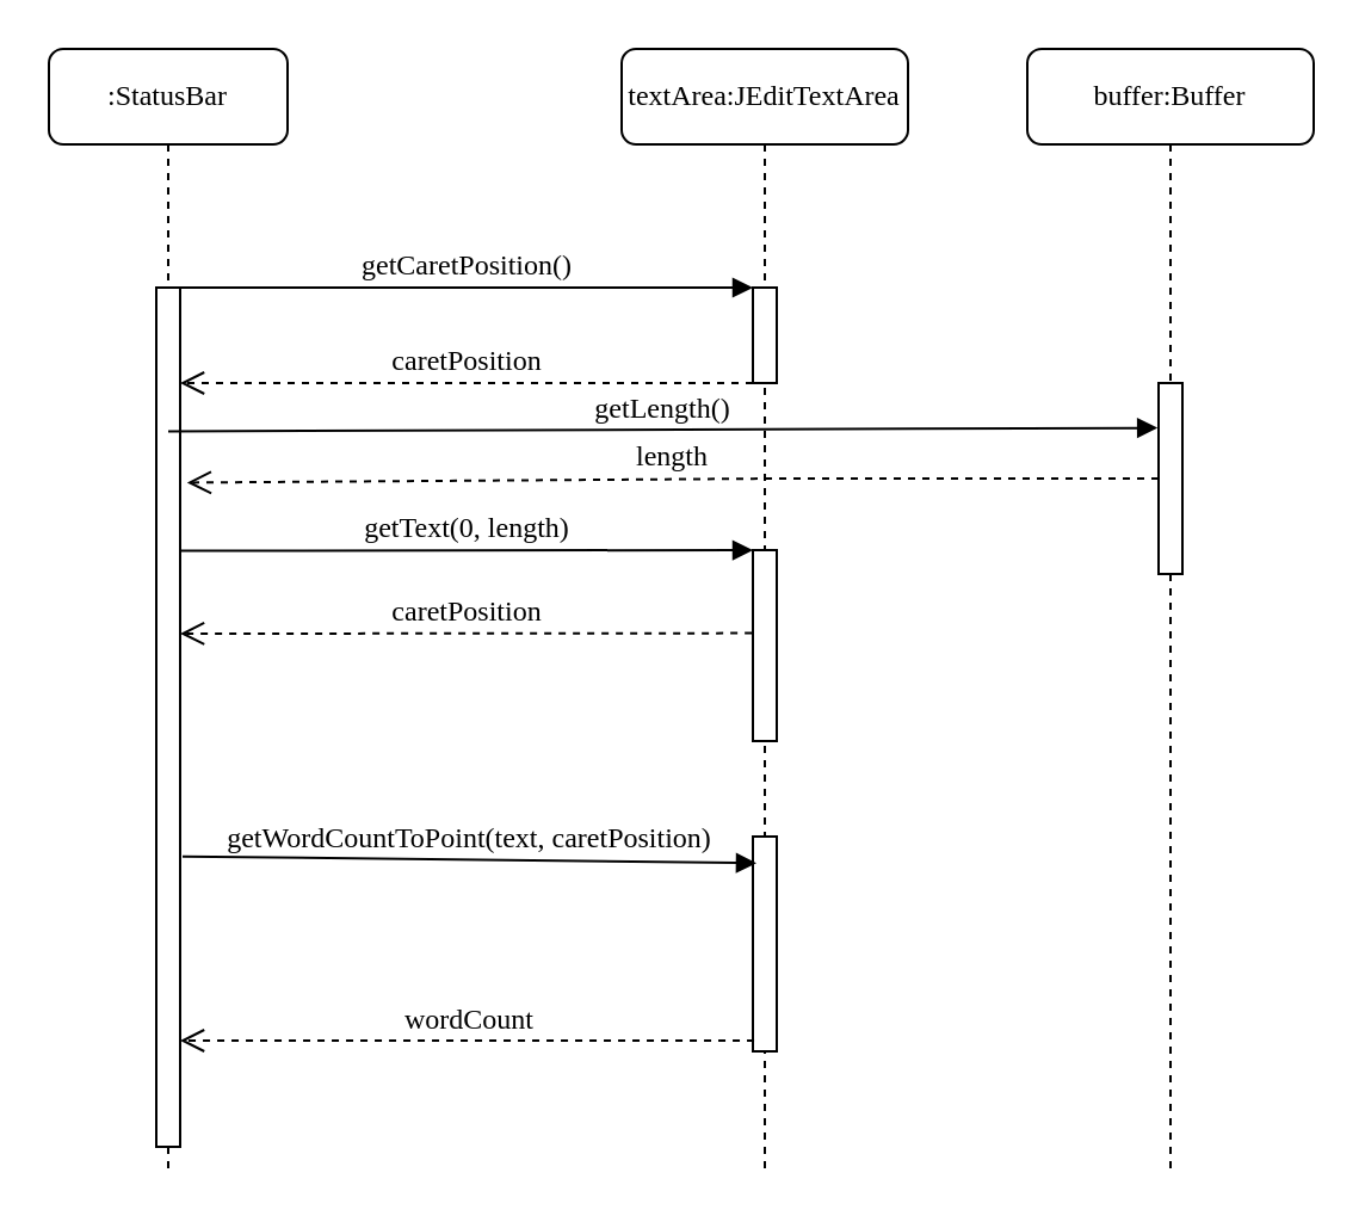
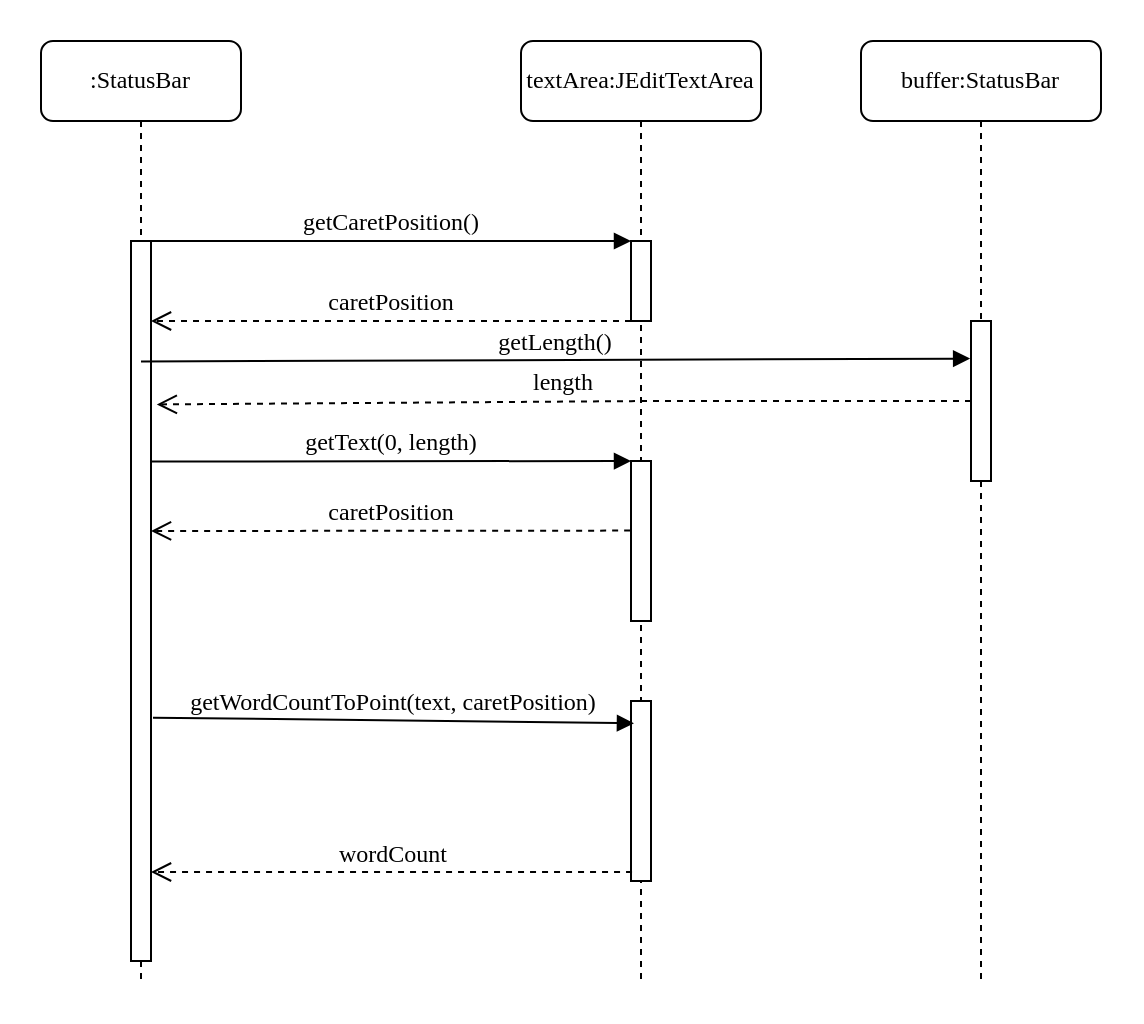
- <mxCell id="14" value="buffer:Buffer" style="shape=umlLifeline;perimeter=lifelinePerimeter;whiteSpace=wrap;html=1;container=1;collapsible=0;recursiveResize=0;outlineConnect=0;rounded=1;shadow=0;comic=0;labelBackgroundColor=none;strokeColor=#000000;strokeWidth=1;fillColor=#FFFFFF;fontFamily=Verdana;fontSize=12;fontColor=#000000;align=center;" vertex="1" parent="1"><mxGeometry x="430" y="20" width="120" height="470" as="geometry" /></mxCell>
+ <mxCell id="14" value="buffer:StatusBar" style="shape=umlLifeline;perimeter=lifelinePerimeter;whiteSpace=wrap;html=1;container=1;collapsible=0;recursiveResize=0;outlineConnect=0;rounded=1;shadow=0;comic=0;labelBackgroundColor=none;strokeColor=#000000;strokeWidth=1;fillColor=#FFFFFF;fontFamily=Verdana;fontSize=12;fontColor=#000000;align=center;" vertex="1" parent="1"><mxGeometry x="430" y="20" width="120" height="470" as="geometry" /></mxCell>
